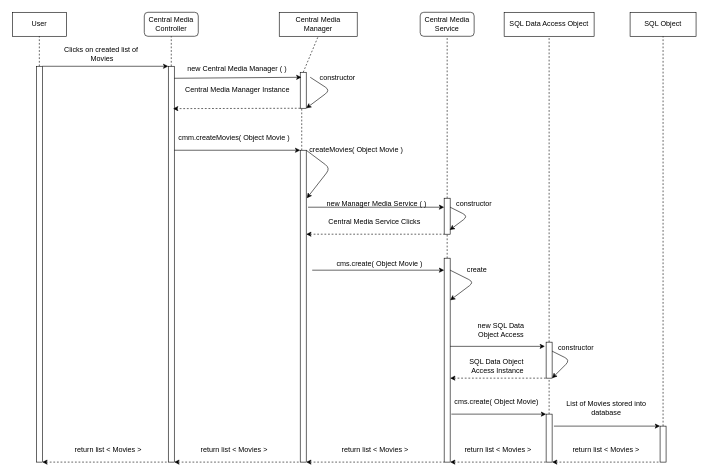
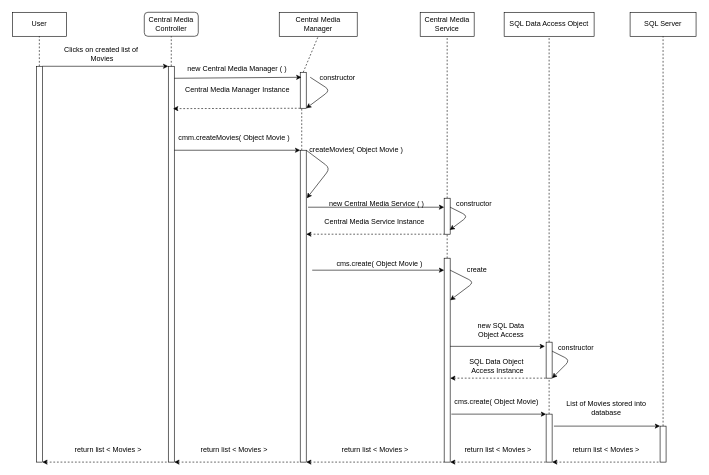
- <mxCell id="23" value="Central Media Service" style="whiteSpace=wrap;html=1;rounded=1;" parent="1" vertex="1"><mxGeometry x="700" y="20" width="90" height="40" as="geometry" /></mxCell>
+ <mxCell id="23" value="Central Media Service" style="rounded=0;whiteSpace=wrap;html=1;" parent="1" vertex="1"><mxGeometry x="700" y="20" width="90" height="40" as="geometry" /></mxCell>
- <mxCell id="51" value="SQL Object" style="rounded=0;whiteSpace=wrap;html=1;" parent="1" vertex="1"><mxGeometry x="1050" y="20" width="110" height="40" as="geometry" /></mxCell>
+ <mxCell id="51" value="SQL Server" style="rounded=0;whiteSpace=wrap;html=1;" parent="1" vertex="1"><mxGeometry x="1050" y="20" width="110" height="40" as="geometry" /></mxCell>
- <mxCell id="27" value="new Manager Media Service ( )" style="text;html=1;strokeColor=none;fillColor=none;align=center;verticalAlign=middle;whiteSpace=wrap;rounded=0;" parent="1" vertex="1"><mxGeometry x="530" y="330" width="195" height="20" as="geometry" /></mxCell>
+ <mxCell id="27" value="new Central Media Service ( )" style="text;html=1;strokeColor=none;fillColor=none;align=center;verticalAlign=middle;whiteSpace=wrap;rounded=0;" parent="1" vertex="1"><mxGeometry x="530" y="330" width="195" height="20" as="geometry" /></mxCell>
- <mxCell id="31" value="Central Media Service Clicks" style="text;html=1;strokeColor=none;fillColor=none;align=center;verticalAlign=middle;whiteSpace=wrap;rounded=0;" parent="1" vertex="1"><mxGeometry x="523" y="360" width="202" height="20" as="geometry" /></mxCell>
+ <mxCell id="31" value="Central Media Service Instance" style="text;html=1;strokeColor=none;fillColor=none;align=center;verticalAlign=middle;whiteSpace=wrap;rounded=0;" parent="1" vertex="1"><mxGeometry x="523" y="360" width="202" height="20" as="geometry" /></mxCell>
